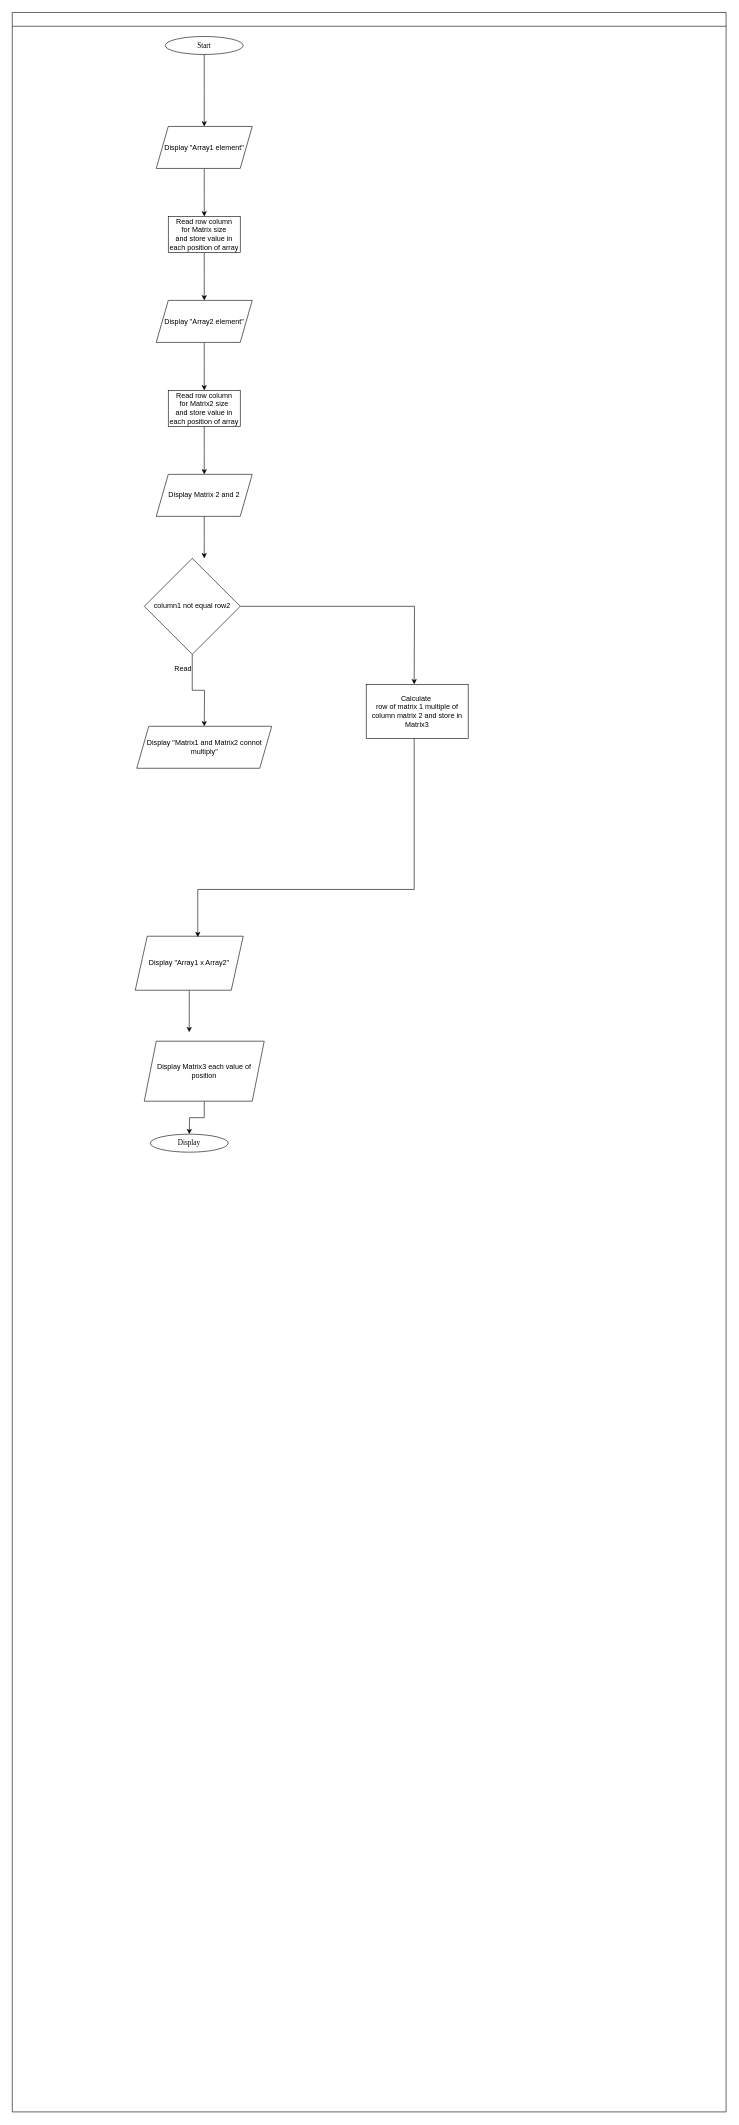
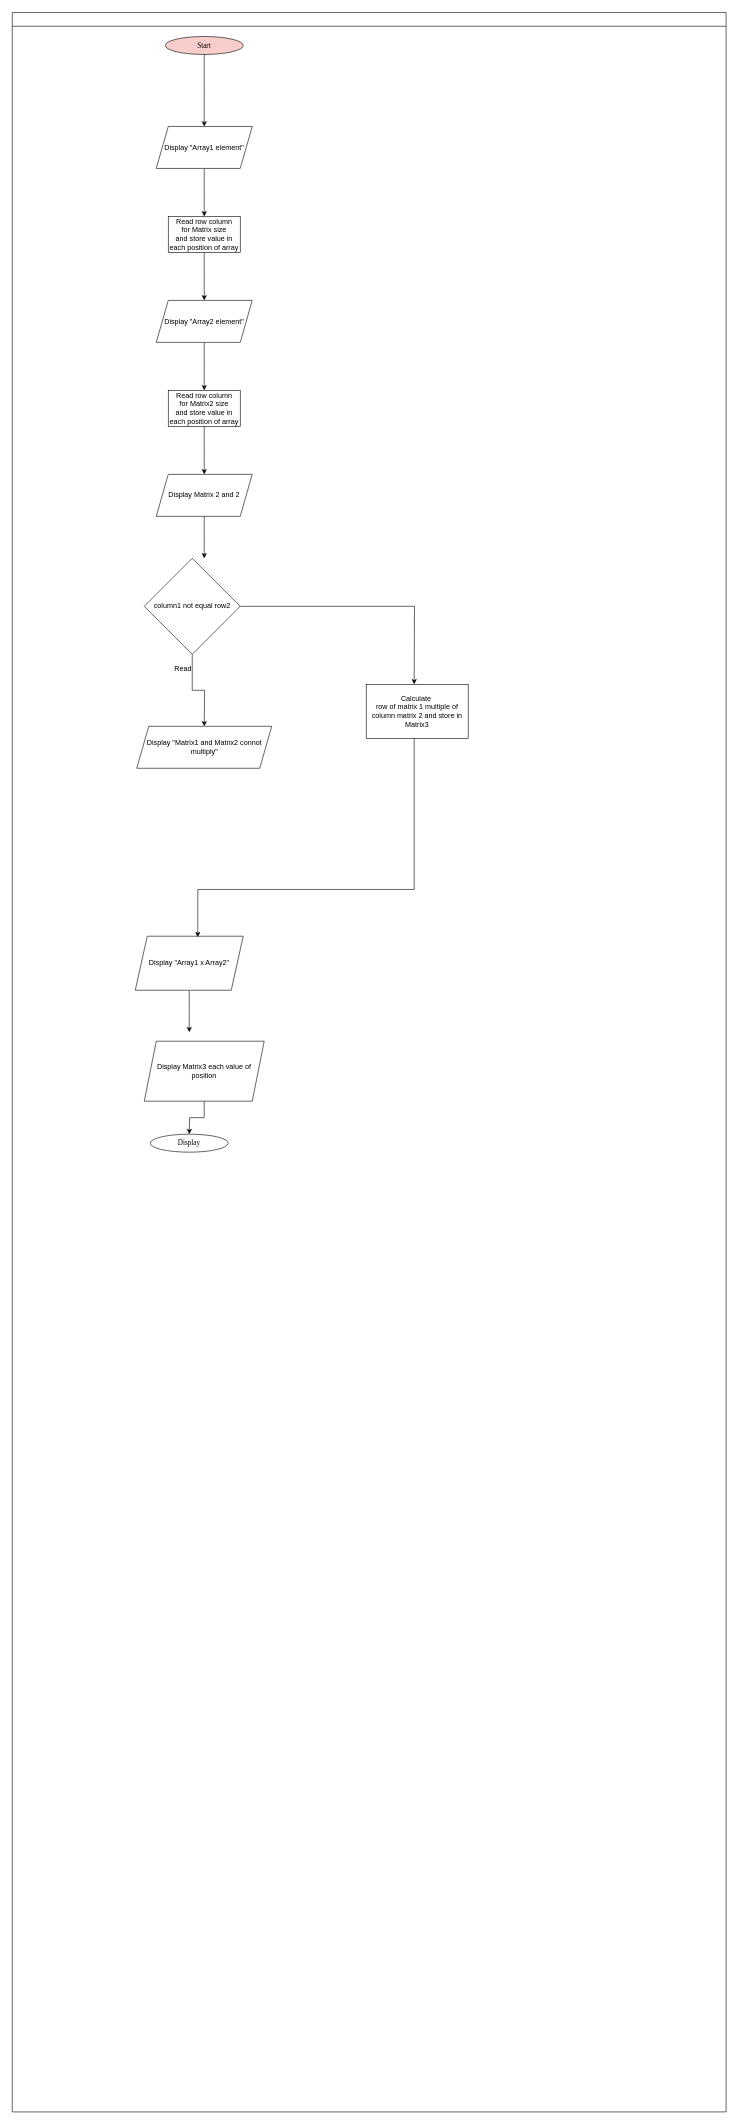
- <mxCell id="3" value="&lt;font data-font-src=&quot;https://fonts.googleapis.com/css?family=Sarabun&quot; face=&quot;Sarabun&quot;&gt;Start&lt;/font&gt;" style="ellipse;whiteSpace=wrap;html=1;" parent="2" vertex="1"><mxGeometry x="255" y="40" width="130" height="30" as="geometry" /></mxCell>
+ <mxCell id="3" value="&lt;font data-font-src=&quot;https://fonts.googleapis.com/css?family=Sarabun&quot; face=&quot;Sarabun&quot;&gt;Start&lt;/font&gt;" style="ellipse;whiteSpace=wrap;html=1;fillColor=#f8cecc;" parent="2" vertex="1"><mxGeometry x="255" y="40" width="130" height="30" as="geometry" /></mxCell>
